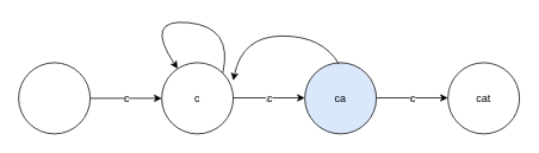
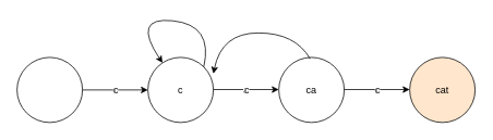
- <mxCell id="4" value="ca" style="ellipse;whiteSpace=wrap;html=1;aspect=fixed;fillColor=#dae8fc;" parent="1" vertex="1"><mxGeometry x="340" y="70" width="80" height="80" as="geometry" /></mxCell>
+ <mxCell id="4" value="ca" style="ellipse;whiteSpace=wrap;html=1;aspect=fixed;" parent="1" vertex="1"><mxGeometry x="340" y="70" width="80" height="80" as="geometry" /></mxCell>
- <mxCell id="11" value="cat" style="ellipse;whiteSpace=wrap;html=1;aspect=fixed;" parent="1" vertex="1"><mxGeometry x="500" y="70" width="80" height="80" as="geometry" /></mxCell>
+ <mxCell id="11" value="cat" style="ellipse;whiteSpace=wrap;html=1;aspect=fixed;fillColor=#ffe6cc;" parent="1" vertex="1"><mxGeometry x="500" y="70" width="80" height="80" as="geometry" /></mxCell>
